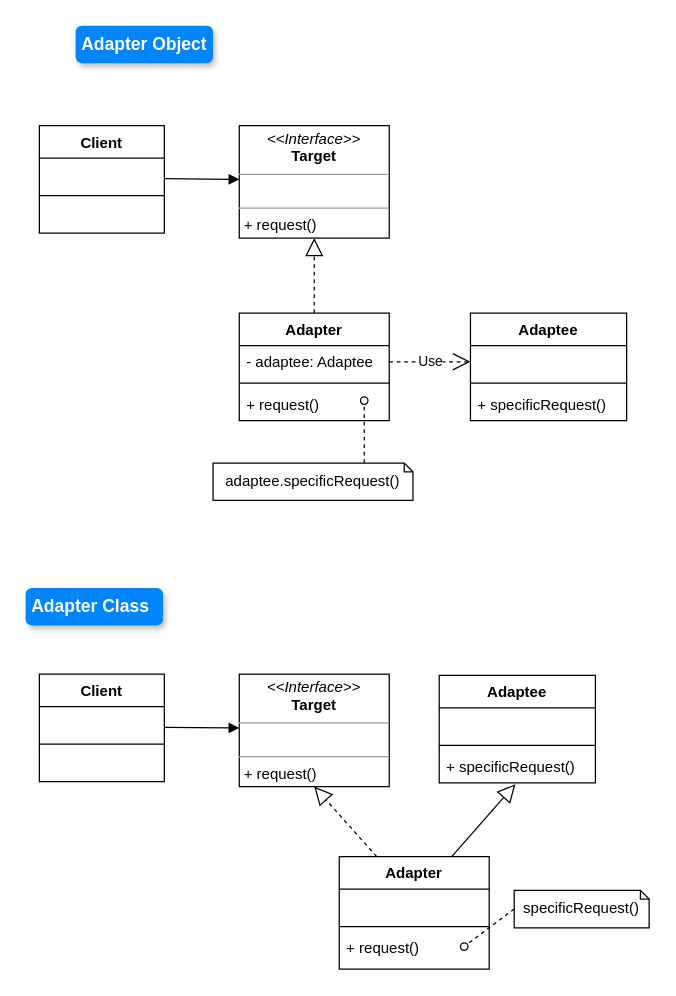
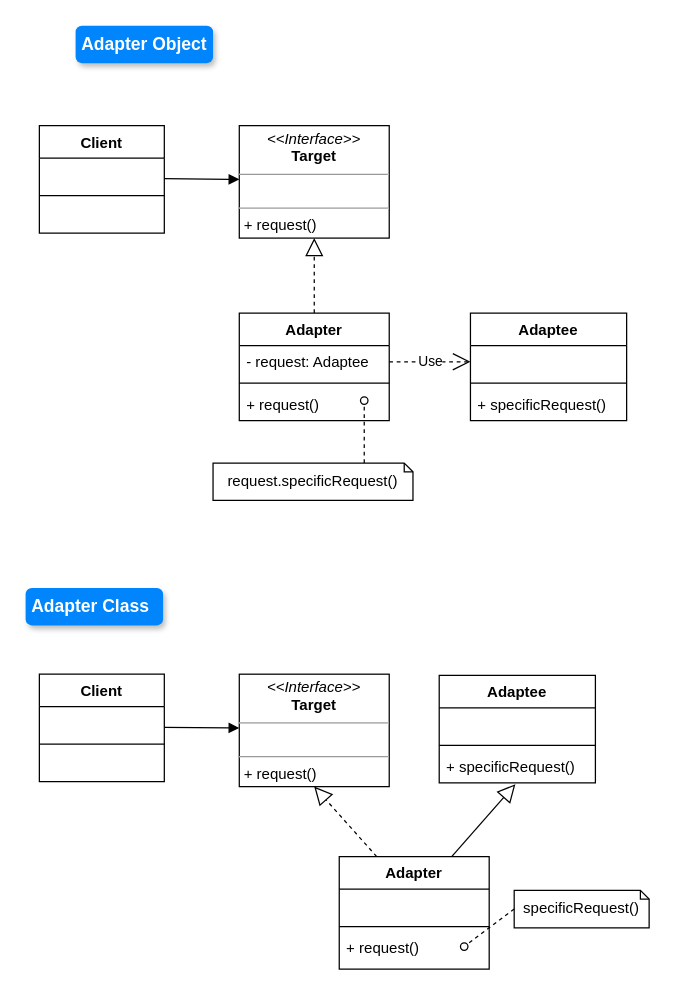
- <mxCell id="8" value="- adaptee: Adaptee&amp;nbsp;" style="text;strokeColor=none;fillColor=none;align=left;verticalAlign=top;spacingLeft=4;spacingRight=4;overflow=hidden;rotatable=0;points=[[0,0.5],[1,0.5]];portConstraint=eastwest;whiteSpace=wrap;html=1;" vertex="1" parent="7"><mxGeometry y="26" width="120" height="26" as="geometry" /></mxCell>
+ <mxCell id="8" value="- request: Adaptee&amp;nbsp;" style="text;strokeColor=none;fillColor=none;align=left;verticalAlign=top;spacingLeft=4;spacingRight=4;overflow=hidden;rotatable=0;points=[[0,0.5],[1,0.5]];portConstraint=eastwest;whiteSpace=wrap;html=1;" vertex="1" parent="7"><mxGeometry y="26" width="120" height="26" as="geometry" /></mxCell>
- <mxCell id="19" value="adaptee.specificRequest()" style="shape=note;size=7;whiteSpace=wrap;html=1;" vertex="1" parent="1"><mxGeometry x="170" y="370" width="160" height="30" as="geometry" /></mxCell>
+ <mxCell id="19" value="request.specificRequest()" style="shape=note;size=7;whiteSpace=wrap;html=1;" vertex="1" parent="1"><mxGeometry x="170" y="370" width="160" height="30" as="geometry" /></mxCell>
